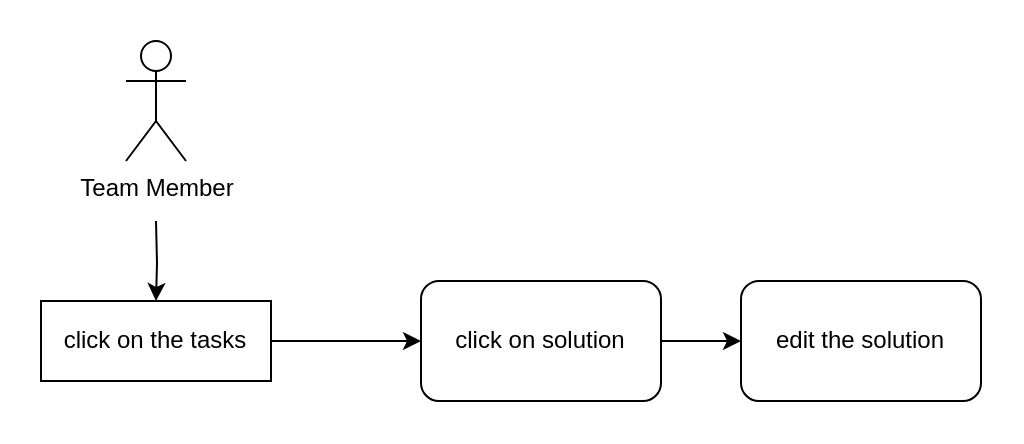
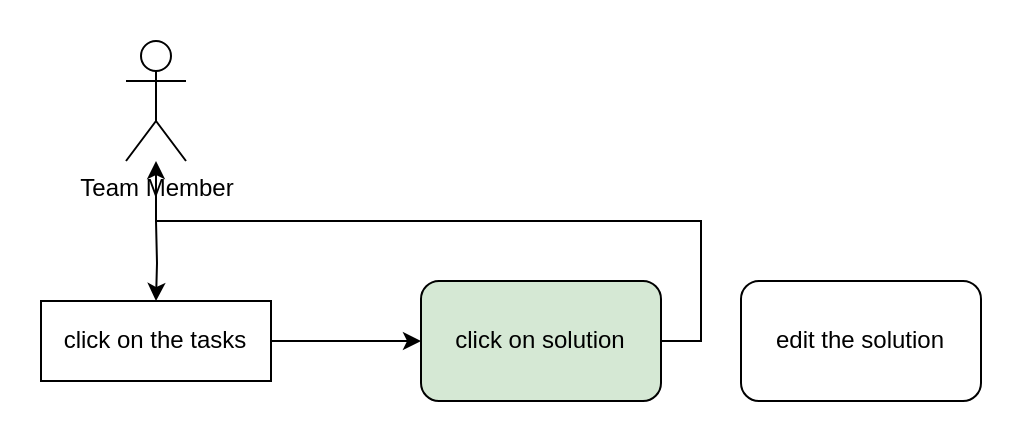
- <mxCell id="7" value="click on solution" style="rounded=1;whiteSpace=wrap;html=1;" vertex="1" parent="1"><mxGeometry x="210" y="140" width="120" height="60" as="geometry" /></mxCell>
+ <mxCell id="7" value="click on solution" style="rounded=1;whiteSpace=wrap;html=1;fillColor=#d5e8d4;" vertex="1" parent="1"><mxGeometry x="210" y="140" width="120" height="60" as="geometry" /></mxCell>
- <mxCell id="6" style="edgeStyle=orthogonalEdgeStyle;rounded=0;orthogonalLoop=1;jettySize=auto;html=1;exitX=1;exitY=0.5;exitDx=0;exitDy=0;" edge="1" parent="1" source="7" target="8"><mxGeometry relative="1" as="geometry" /></mxCell>
+ <mxCell id="6" style="edgeStyle=orthogonalEdgeStyle;rounded=0;orthogonalLoop=1;jettySize=auto;html=1;exitX=1;exitY=0.5;exitDx=0;exitDy=0;" edge="1" parent="1" source="7" target="3"><mxGeometry relative="1" as="geometry" /></mxCell>
